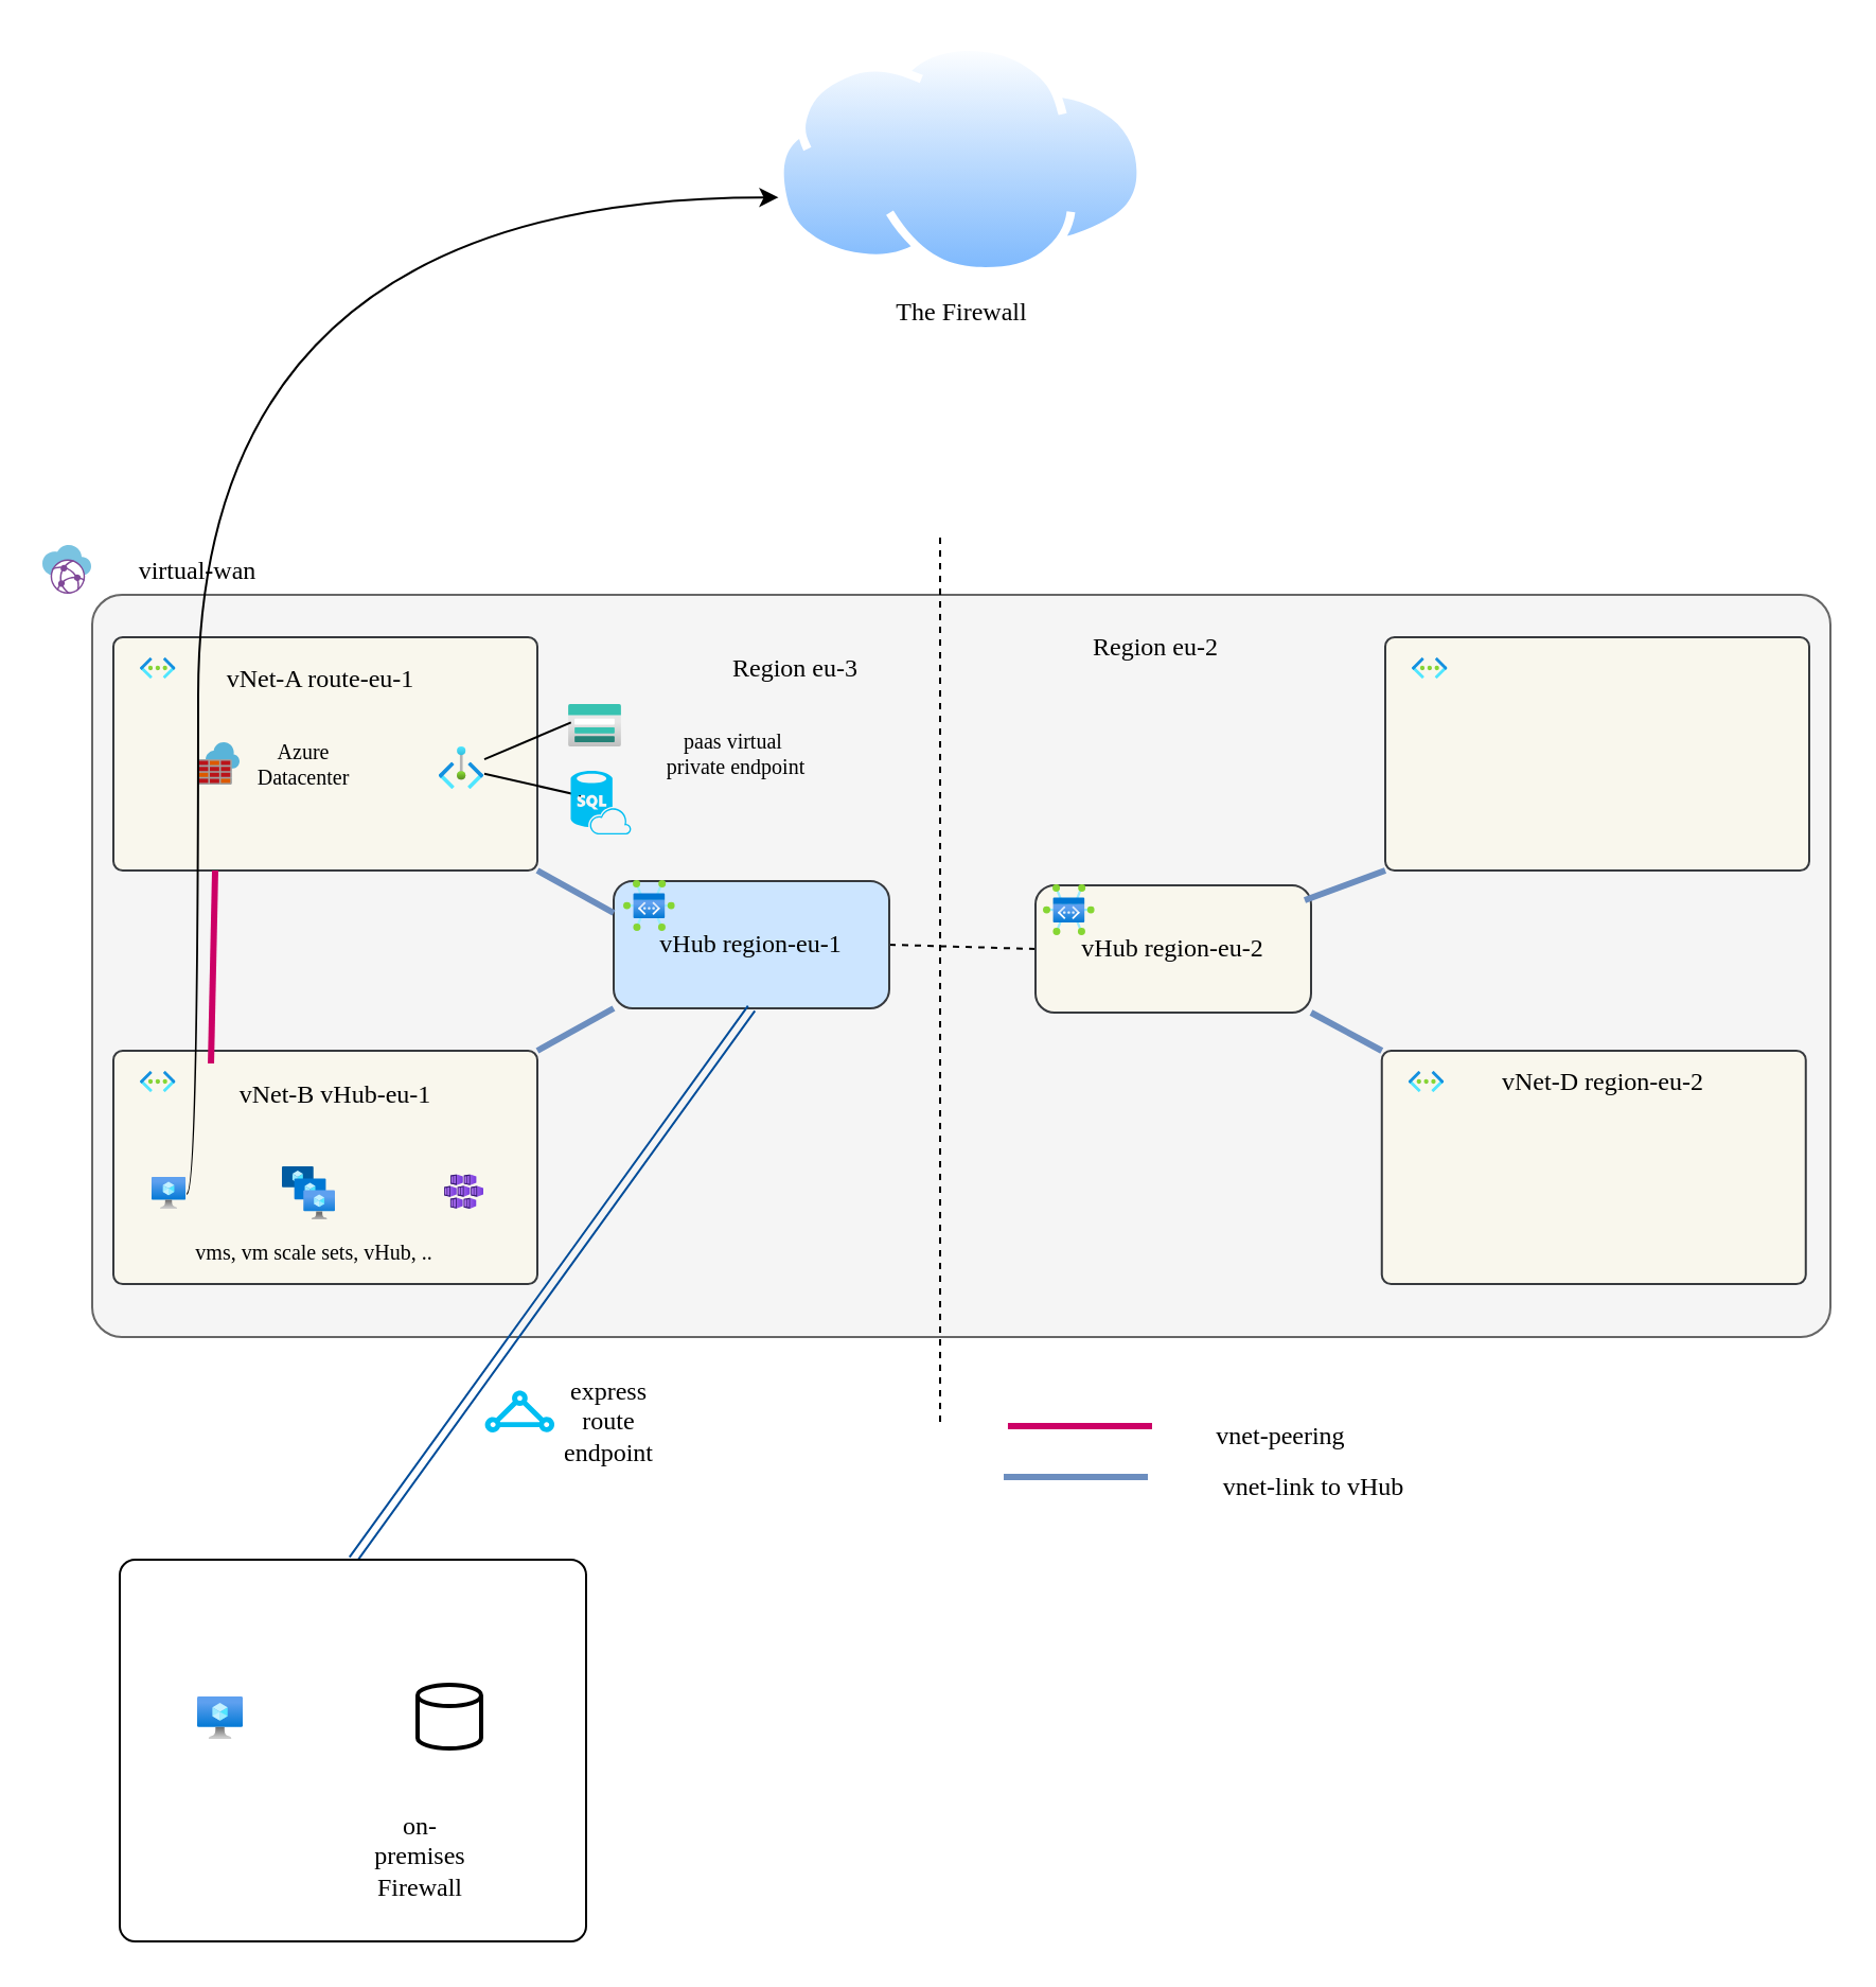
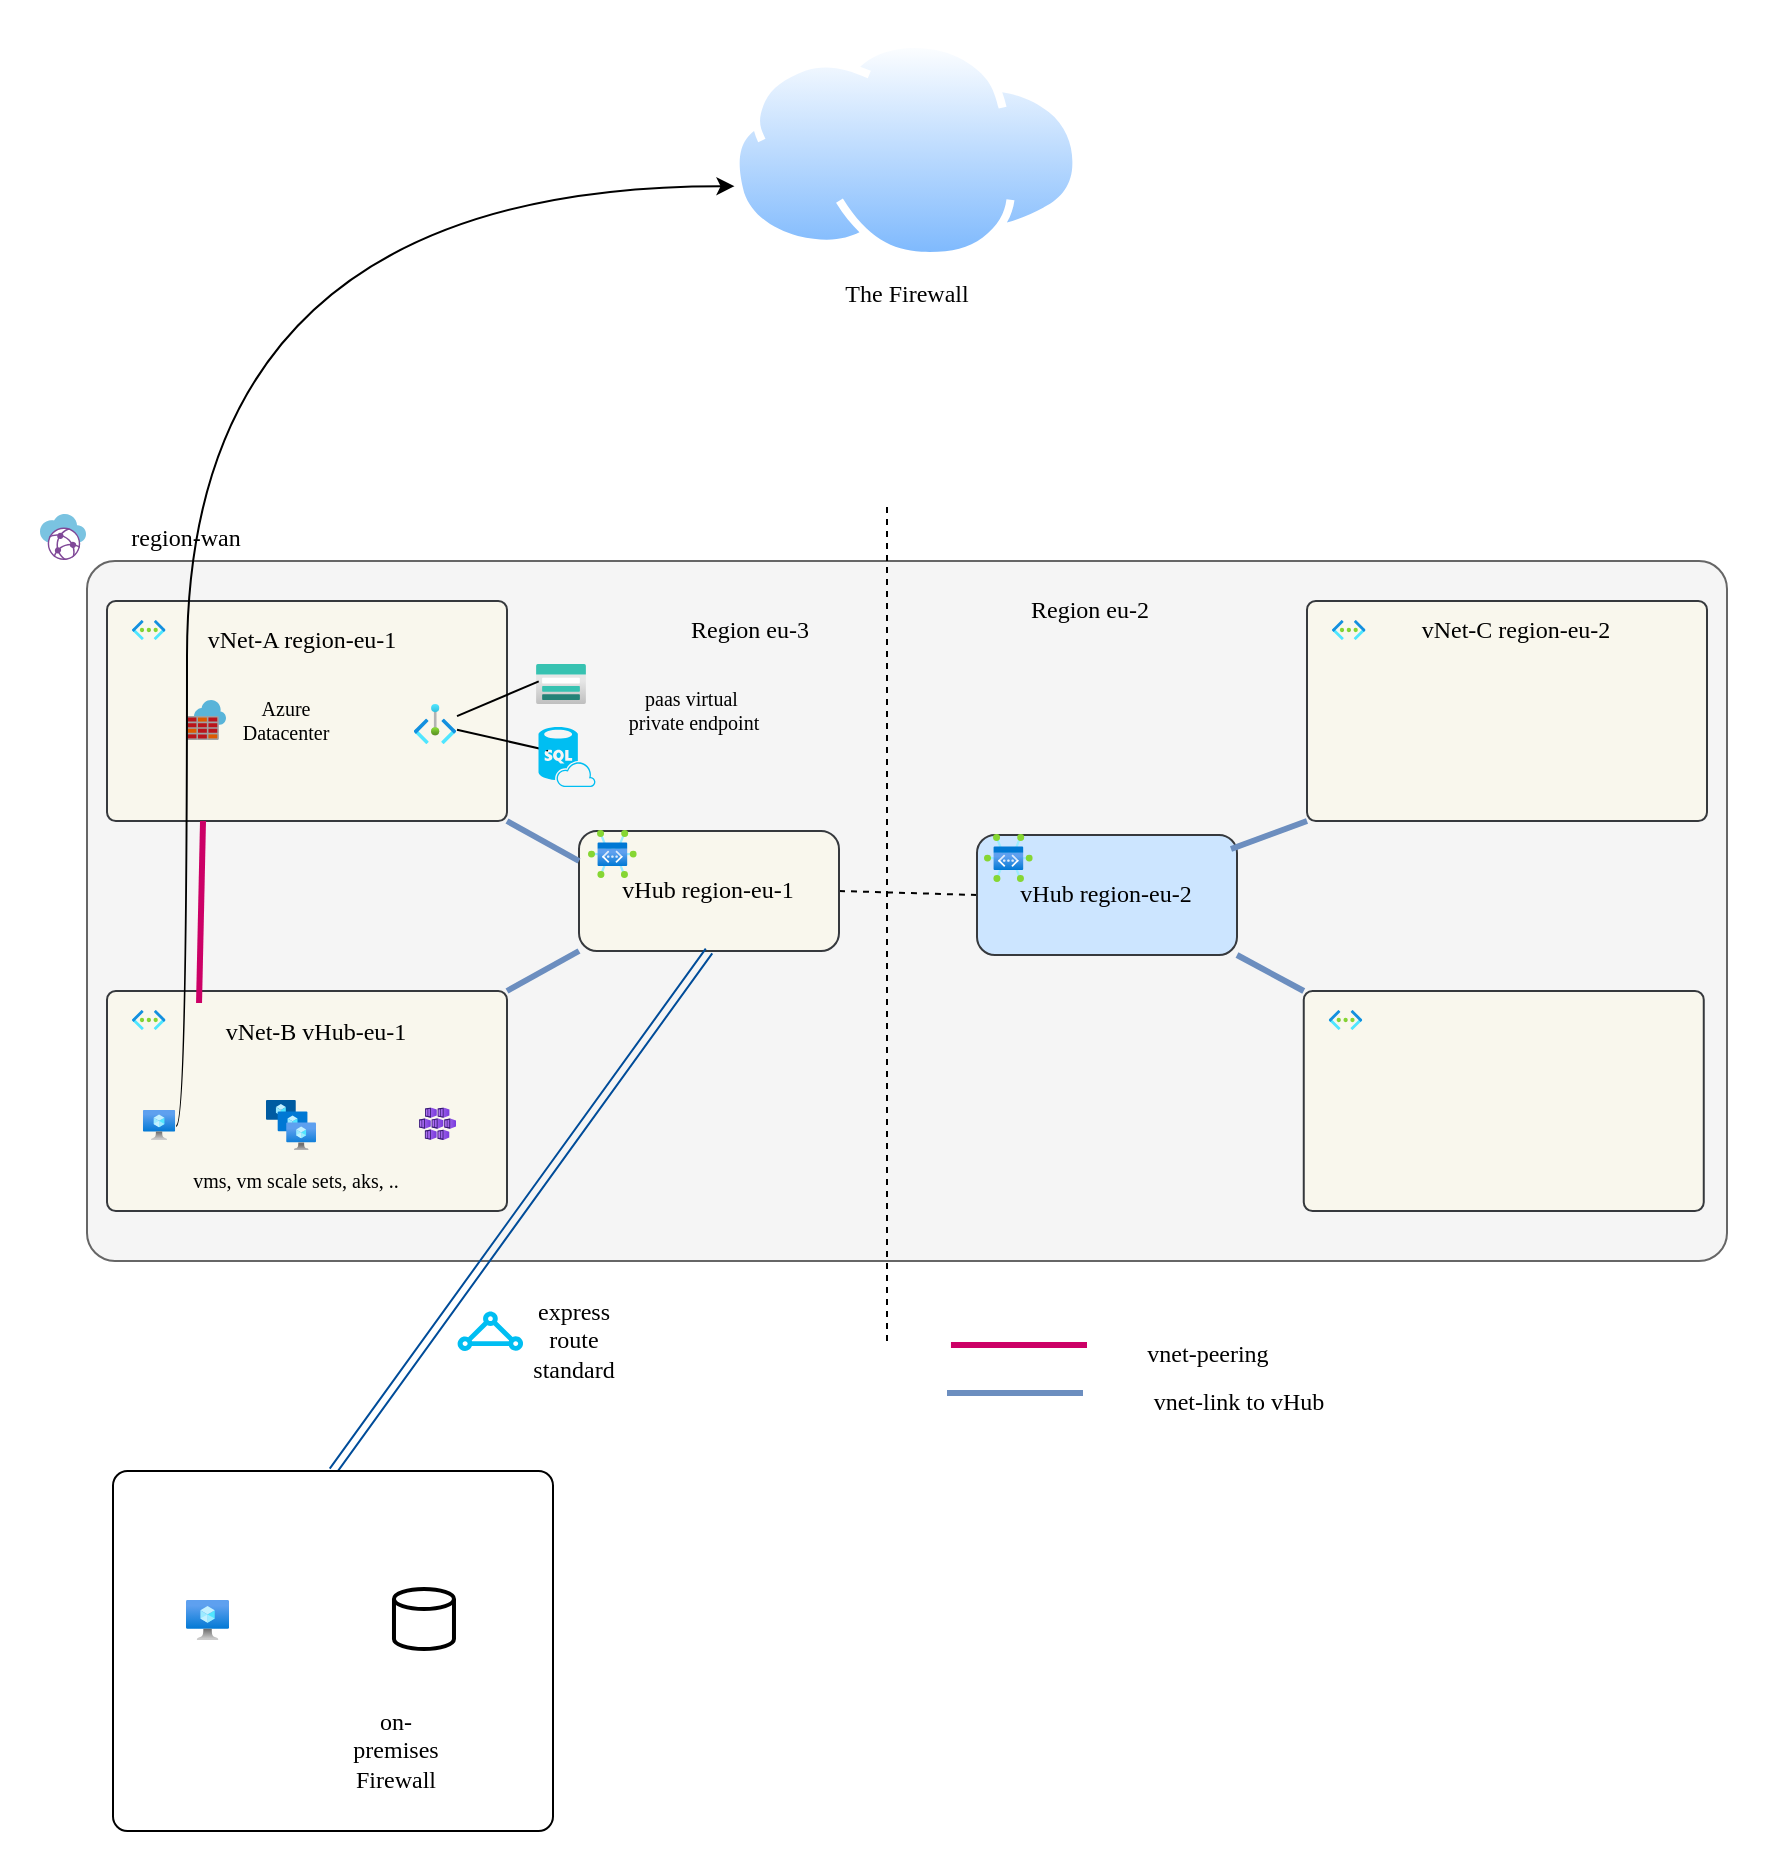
- <mxCell id="30" value="&lt;font face=&quot;Lucida Console&quot;&gt;virtual-wan&lt;/font&gt;" style="text;html=1;align=center;verticalAlign=middle;whiteSpace=wrap;rounded=0;" parent="1" vertex="1"><mxGeometry x="43" y="253.5" width="100" height="30" as="geometry" /></mxCell>
+ <mxCell id="30" value="&lt;font face=&quot;Lucida Console&quot;&gt;region-wan&lt;/font&gt;" style="text;html=1;align=center;verticalAlign=middle;whiteSpace=wrap;rounded=0;" parent="1" vertex="1"><mxGeometry x="43" y="253.5" width="100" height="30" as="geometry" /></mxCell>
+ <mxCell id="20" value="vNet-C region-eu-2" style="text;html=1;align=center;verticalAlign=middle;whiteSpace=wrap;rounded=0;fontFamily=Lucida Console;" parent="1" vertex="1"><mxGeometry x="688" y="300" width="140" height="30" as="geometry" /></mxCell>
- <mxCell id="12" value="vNet-A route-eu-1" style="text;html=1;align=center;verticalAlign=middle;whiteSpace=wrap;rounded=0;fontFamily=Lucida Console;" parent="1" vertex="1"><mxGeometry x="81" y="305" width="140" height="30" as="geometry" /></mxCell>
+ <mxCell id="12" value="vNet-A region-eu-1" style="text;html=1;align=center;verticalAlign=middle;whiteSpace=wrap;rounded=0;fontFamily=Lucida Console;" parent="1" vertex="1"><mxGeometry x="81" y="305" width="140" height="30" as="geometry" /></mxCell>
- <mxCell id="5" value="vHub region-eu-1 " style="rounded=1;whiteSpace=wrap;html=1;fontFamily=Lucida Console;fillColor=#cce5ff;strokeColor=#36393d;" parent="1" vertex="1"><mxGeometry x="289" y="415" width="130" height="60" as="geometry" /></mxCell>
+ <mxCell id="5" value="vHub region-eu-1 " style="rounded=1;whiteSpace=wrap;html=1;fontFamily=Lucida Console;fillColor=#f9f7ed;strokeColor=#36393d;" parent="1" vertex="1"><mxGeometry x="289" y="415" width="130" height="60" as="geometry" /></mxCell>
- <mxCell id="8" value="&lt;font face=&quot;Lucida Console&quot;&gt;vHub region-eu-2&lt;/font&gt;" style="rounded=1;whiteSpace=wrap;html=1;fillColor=#f9f7ed;strokeColor=#36393d;" parent="1" vertex="1"><mxGeometry x="488" y="417" width="130" height="60" as="geometry" /></mxCell>
+ <mxCell id="8" value="&lt;font face=&quot;Lucida Console&quot;&gt;vHub region-eu-2&lt;/font&gt;" style="rounded=1;whiteSpace=wrap;html=1;fillColor=#cce5ff;strokeColor=#36393d;" parent="1" vertex="1"><mxGeometry x="488" y="417" width="130" height="60" as="geometry" /></mxCell>
- <mxCell id="27" value="vNet-D region-eu-2" style="text;html=1;align=center;verticalAlign=middle;whiteSpace=wrap;rounded=0;fontFamily=Lucida Console;" parent="1" vertex="1"><mxGeometry x="686.38" y="495" width="140" height="30" as="geometry" /></mxCell>
- <mxCell id="51" value="vms, vm scale sets, vHub, .." style="text;html=1;align=center;verticalAlign=middle;whiteSpace=wrap;rounded=0;fontFamily=Lucida Console;fontSize=10;" parent="1" vertex="1"><mxGeometry x="43" y="575" width="210" height="30" as="geometry" /></mxCell>
+ <mxCell id="51" value="vms, vm scale sets, aks, .." style="text;html=1;align=center;verticalAlign=middle;whiteSpace=wrap;rounded=0;fontFamily=Lucida Console;fontSize=10;" parent="1" vertex="1"><mxGeometry x="43" y="575" width="210" height="30" as="geometry" /></mxCell>
- <mxCell id="35" value="express route endpoint" style="text;html=1;align=center;verticalAlign=middle;whiteSpace=wrap;rounded=0;fontFamily=Lucida Console;" parent="1" vertex="1"><mxGeometry x="257" y="655" width="60" height="30" as="geometry" /></mxCell>
+ <mxCell id="35" value="express route standard" style="text;html=1;align=center;verticalAlign=middle;whiteSpace=wrap;rounded=0;fontFamily=Lucida Console;" parent="1" vertex="1"><mxGeometry x="257" y="655" width="60" height="30" as="geometry" /></mxCell>
